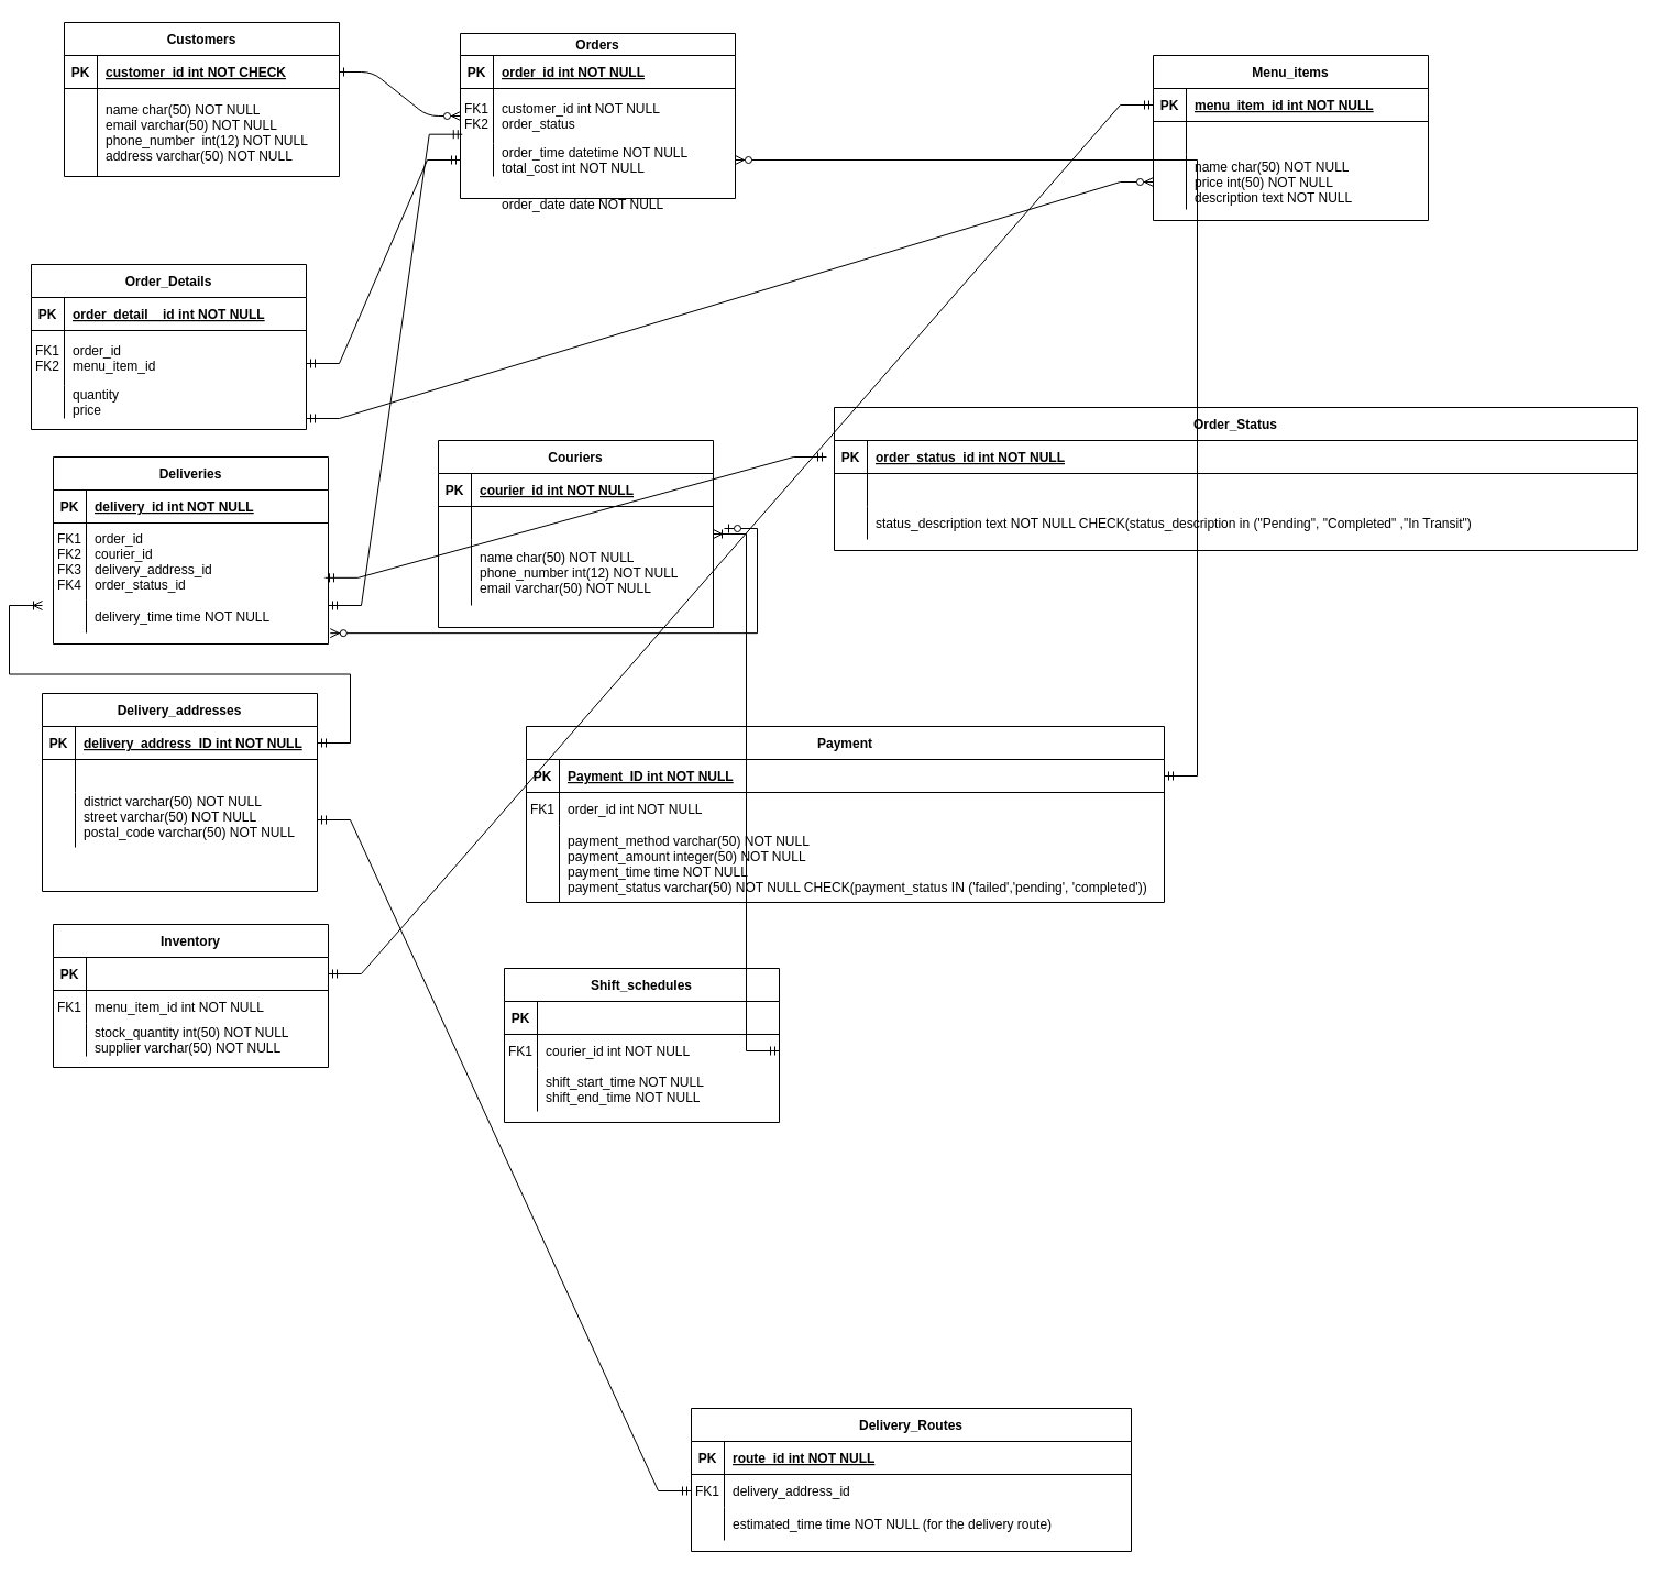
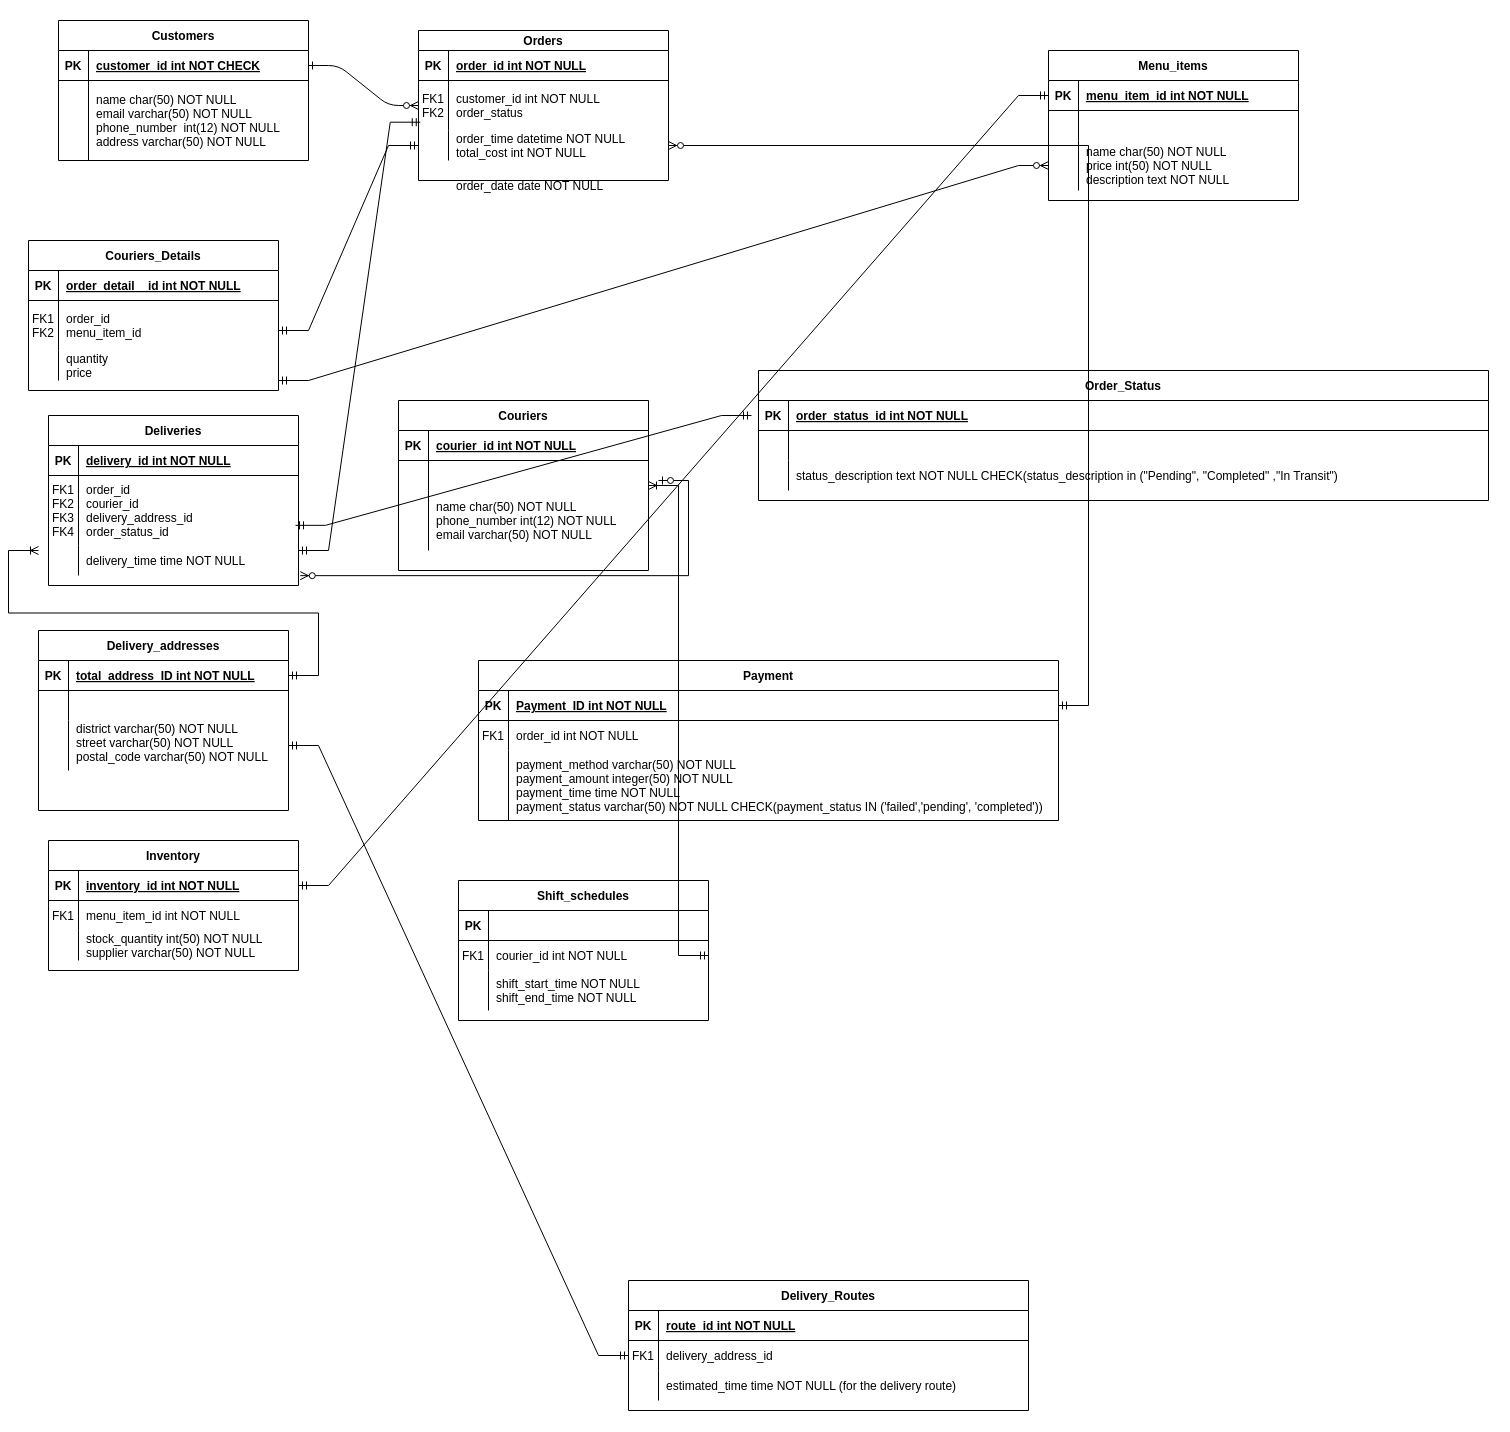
- <mxCell id="30" value="Order_Details" style="shape=table;startSize=30;container=1;collapsible=1;childLayout=tableLayout;fixedRows=1;rowLines=0;fontStyle=1;align=center;resizeLast=1;" vertex="1" parent="1"><mxGeometry x="20" y="240" width="250" height="150" as="geometry" /></mxCell>
+ <mxCell id="30" value="Couriers_Details" style="shape=table;startSize=30;container=1;collapsible=1;childLayout=tableLayout;fixedRows=1;rowLines=0;fontStyle=1;align=center;resizeLast=1;" vertex="1" parent="1"><mxGeometry x="20" y="240" width="250" height="150" as="geometry" /></mxCell>
- <mxCell id="63" value="delivery_address_ID int NOT NULL " style="shape=partialRectangle;overflow=hidden;connectable=0;fillColor=none;top=0;left=0;bottom=0;right=0;align=left;spacingLeft=6;fontStyle=5;" vertex="1" parent="61"><mxGeometry x="30" width="220" height="30" as="geometry"><mxRectangle width="220" height="30" as="alternateBounds" /></mxGeometry></mxCell>
+ <mxCell id="63" value="total_address_ID int NOT NULL " style="shape=partialRectangle;overflow=hidden;connectable=0;fillColor=none;top=0;left=0;bottom=0;right=0;align=left;spacingLeft=6;fontStyle=5;" vertex="1" parent="61"><mxGeometry x="30" width="220" height="30" as="geometry"><mxRectangle width="220" height="30" as="alternateBounds" /></mxGeometry></mxCell>
+ <mxCell id="115" value="inventory_id int NOT NULL " style="shape=partialRectangle;overflow=hidden;connectable=0;fillColor=none;top=0;left=0;bottom=0;right=0;align=left;spacingLeft=6;fontStyle=5;" vertex="1" parent="113"><mxGeometry x="30" width="220" height="30" as="geometry"><mxRectangle width="220" height="30" as="alternateBounds" /></mxGeometry></mxCell>
